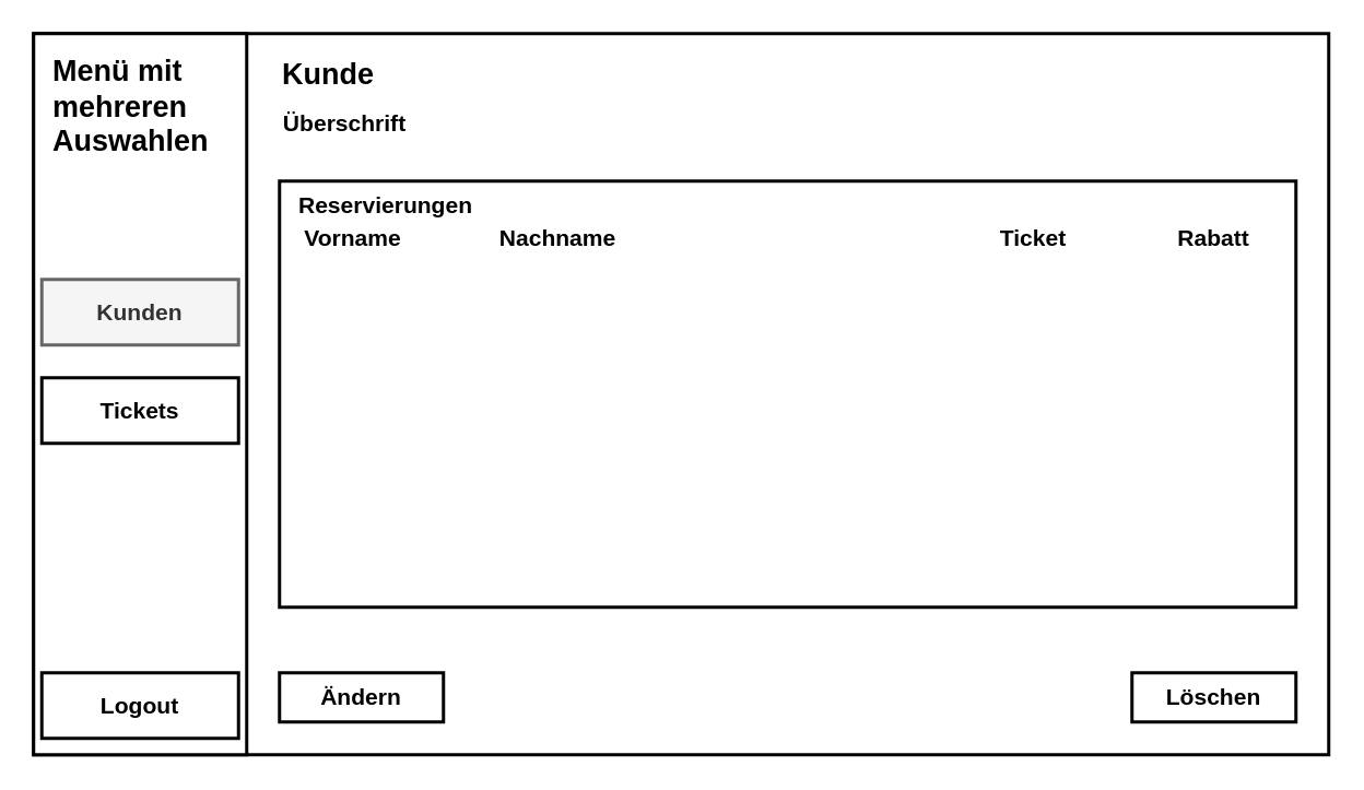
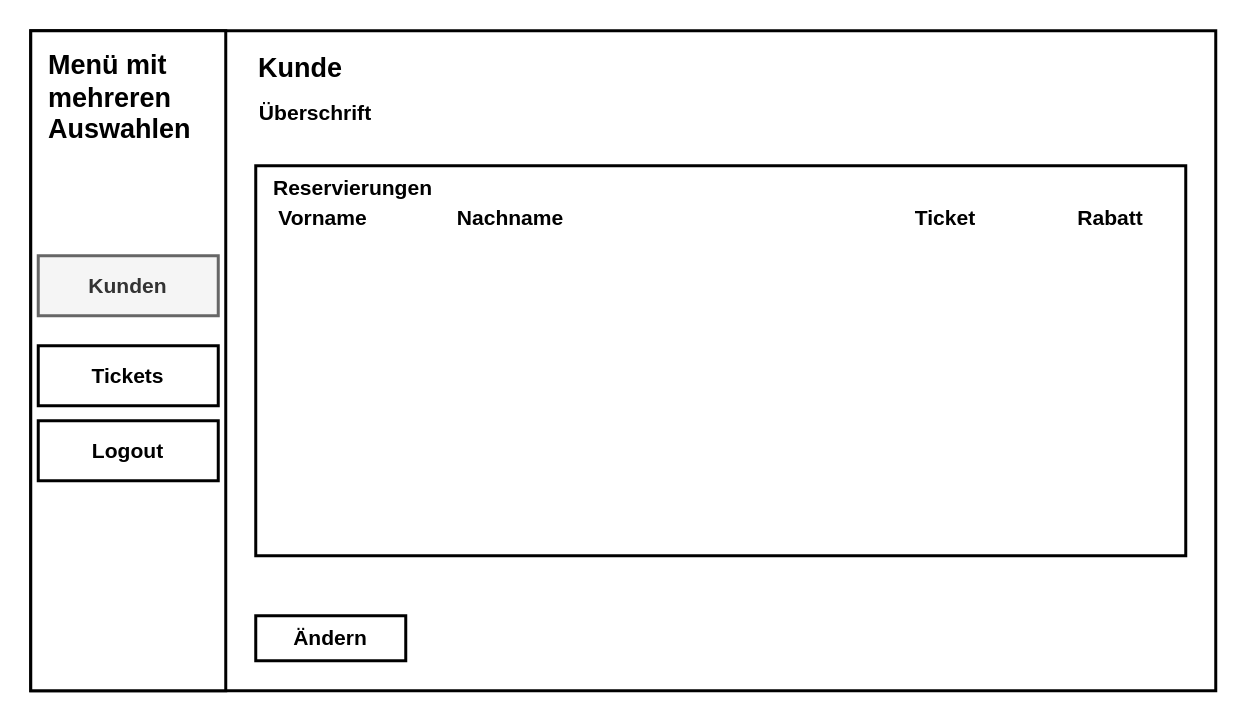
- <mxCell id="10" value="&lt;h3&gt;Löschen&lt;/h3&gt;" style="rounded=0;whiteSpace=wrap;html=1;strokeWidth=2;" parent="1" vertex="1"><mxGeometry x="690" y="410" width="100" height="30" as="geometry" /></mxCell>
- <mxCell id="17" value="&lt;h3&gt;Logout&lt;/h3&gt;" style="rounded=0;whiteSpace=wrap;html=1;strokeWidth=2;" parent="1" vertex="1"><mxGeometry x="25" y="410" width="120" height="40" as="geometry" /></mxCell>
+ <mxCell id="17" value="&lt;h3&gt;Logout&lt;/h3&gt;" style="rounded=0;whiteSpace=wrap;html=1;strokeWidth=2;" parent="1" vertex="1"><mxGeometry x="25" y="280" width="120" height="40" as="geometry" /></mxCell>
